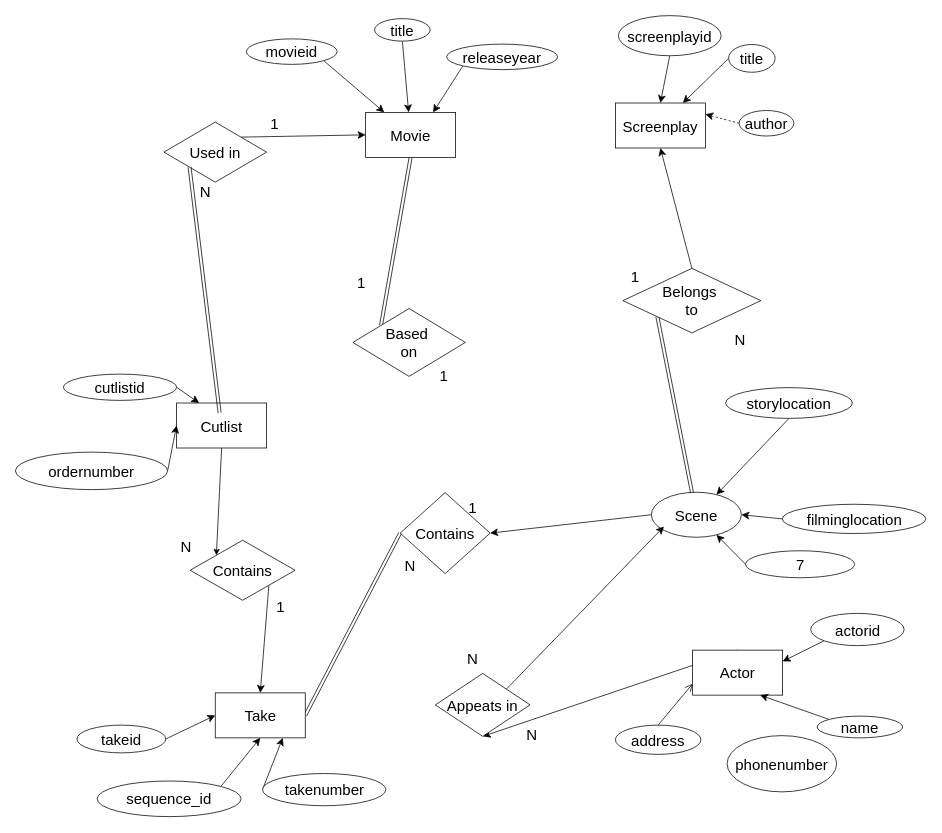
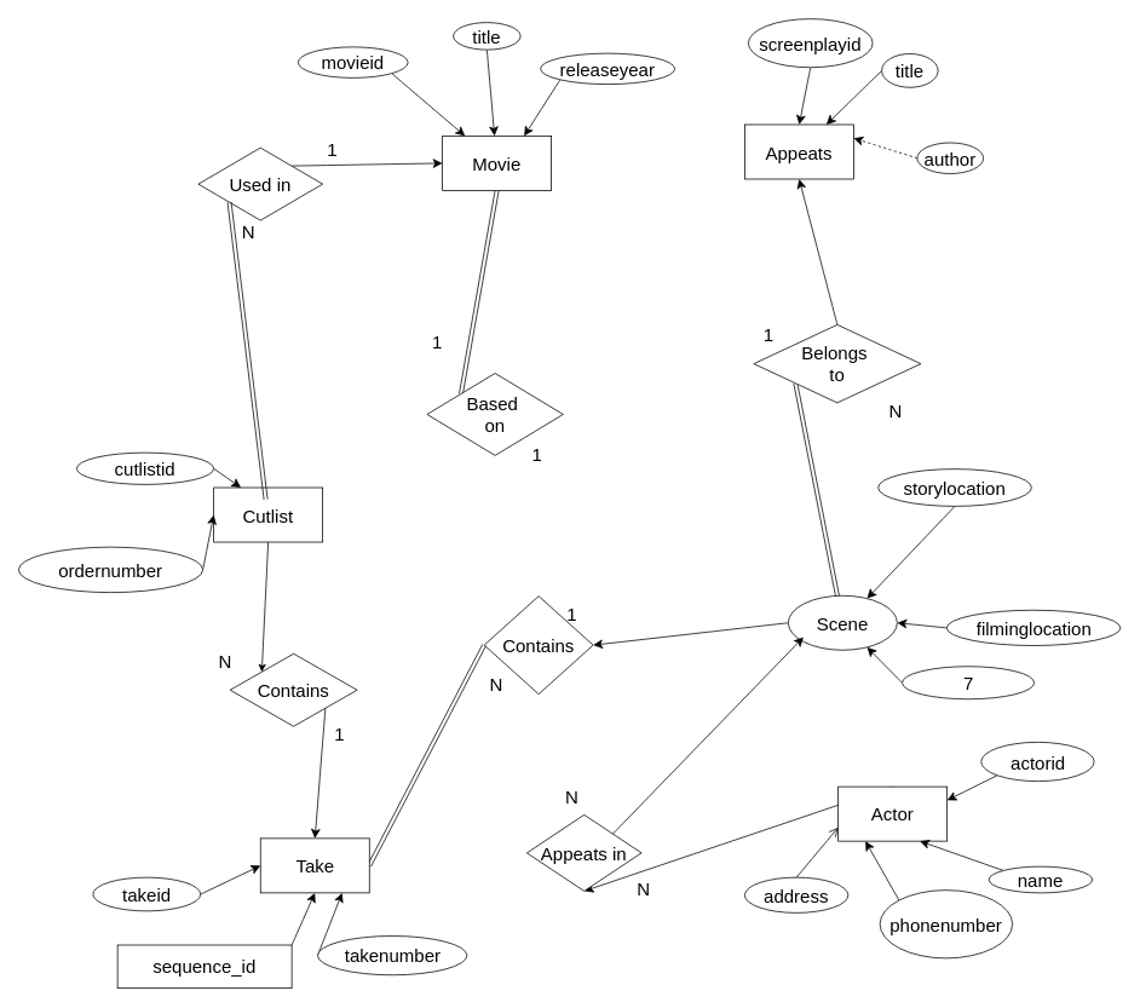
- <mxCell id="30" value="author" style="ellipse;whiteSpace=wrap;html=1;fontFamily=Helvetica;spacing=3;fontSize=20;" parent="1" vertex="1"><mxGeometry x="985" y="146.5" width="73" height="34" as="geometry" /></mxCell>
+ <mxCell id="30" value="author" style="ellipse;whiteSpace=wrap;html=1;fontFamily=Helvetica;spacing=3;fontSize=20;" parent="1" vertex="1"><mxGeometry x="1010" y="156.5" width="73" height="34" as="geometry" /></mxCell>
- <mxCell id="2" value="Screenplay" style="rounded=0;whiteSpace=wrap;html=1;fontFamily=Helvetica;spacing=3;fontSize=20;" parent="1" vertex="1"><mxGeometry x="820" y="136.5" width="120" height="60" as="geometry" /></mxCell>
+ <mxCell id="2" value="Appeats" style="rounded=0;whiteSpace=wrap;html=1;fontFamily=Helvetica;spacing=3;fontSize=20;" parent="1" vertex="1"><mxGeometry x="820" y="136.5" width="120" height="60" as="geometry" /></mxCell>
+ <mxCell id="35" style="edgeStyle=none;curved=1;rounded=0;orthogonalLoop=1;jettySize=auto;html=1;exitX=0;exitY=0;exitDx=0;exitDy=0;entryX=0.25;entryY=1;entryDx=0;entryDy=0;fontSize=20;startSize=8;endSize=8;fontFamily=Helvetica;spacing=3;" parent="1" source="36" target="8" edge="1"><mxGeometry relative="1" as="geometry" /></mxCell>
- <mxCell id="40" value="sequence_id" style="ellipse;whiteSpace=wrap;html=1;fontFamily=Helvetica;spacing=3;fontSize=20;" parent="1" vertex="1"><mxGeometry x="129" y="1040.5" width="192" height="47.5" as="geometry" /></mxCell>
+ <mxCell id="40" value="sequence_id" style="whiteSpace=wrap;html=1;fontFamily=Helvetica;spacing=3;fontSize=20;rounded=0;" parent="1" vertex="1"><mxGeometry x="129" y="1040.5" width="192" height="47.5" as="geometry" /></mxCell>
